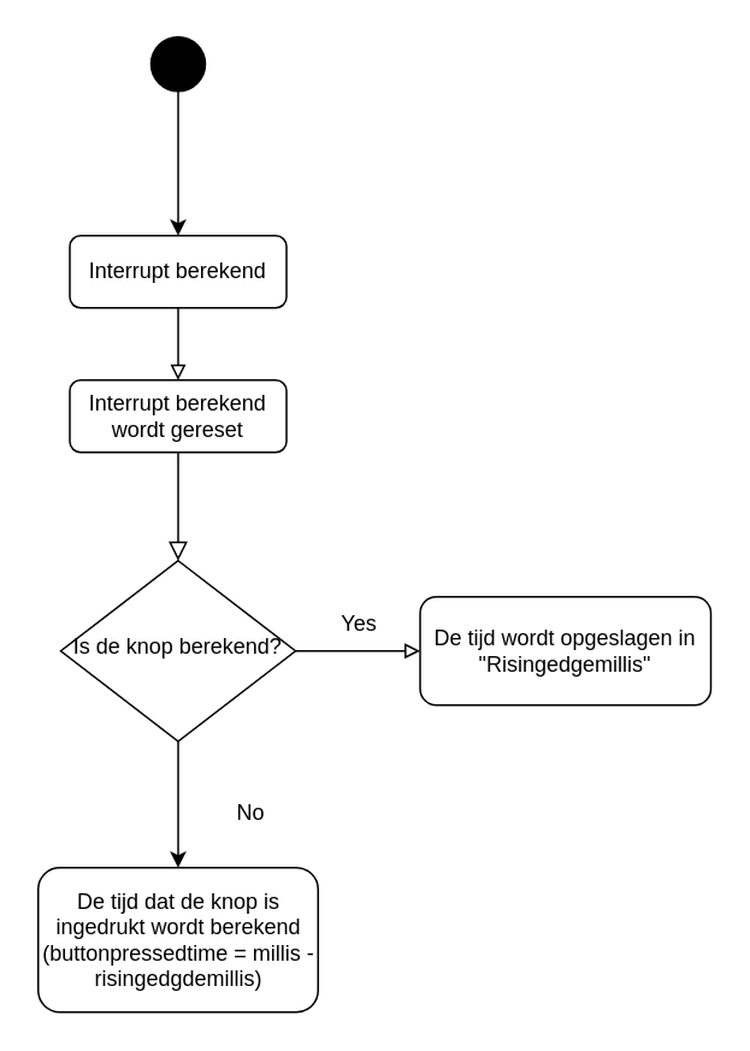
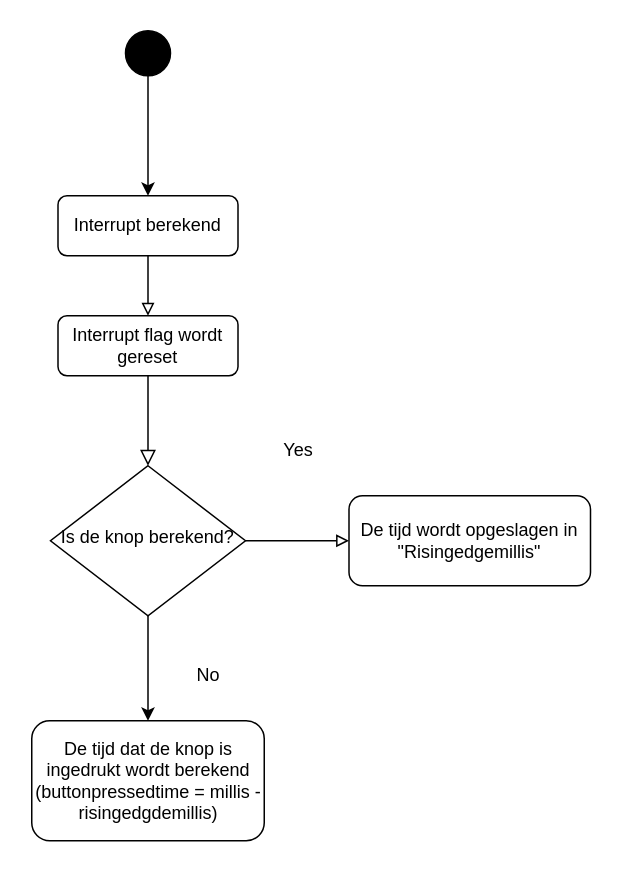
- <mxCell id="3" value="Interrupt berekend wordt gereset" style="rounded=1;whiteSpace=wrap;html=1;fontSize=12;glass=0;strokeWidth=1;shadow=0;" vertex="1" parent="1"><mxGeometry x="38" y="210" width="120" height="40" as="geometry" /></mxCell>
+ <mxCell id="3" value="Interrupt flag wordt gereset" style="rounded=1;whiteSpace=wrap;html=1;fontSize=12;glass=0;strokeWidth=1;shadow=0;" vertex="1" parent="1"><mxGeometry x="38" y="210" width="120" height="40" as="geometry" /></mxCell>
- <mxCell id="8" value="Yes" style="text;html=1;align=center;verticalAlign=middle;resizable=0;points=[];autosize=1;strokeColor=none;fillColor=none;fontFamily=Helvetica;" vertex="1" parent="1"><mxGeometry x="178" y="330" width="40" height="30" as="geometry" /></mxCell>
+ <mxCell id="8" value="Yes" style="text;html=1;align=center;verticalAlign=middle;resizable=0;points=[];autosize=1;strokeColor=none;fillColor=none;fontFamily=Helvetica;" vertex="1" parent="1"><mxGeometry x="178" y="285" width="40" height="30" as="geometry" /></mxCell>
